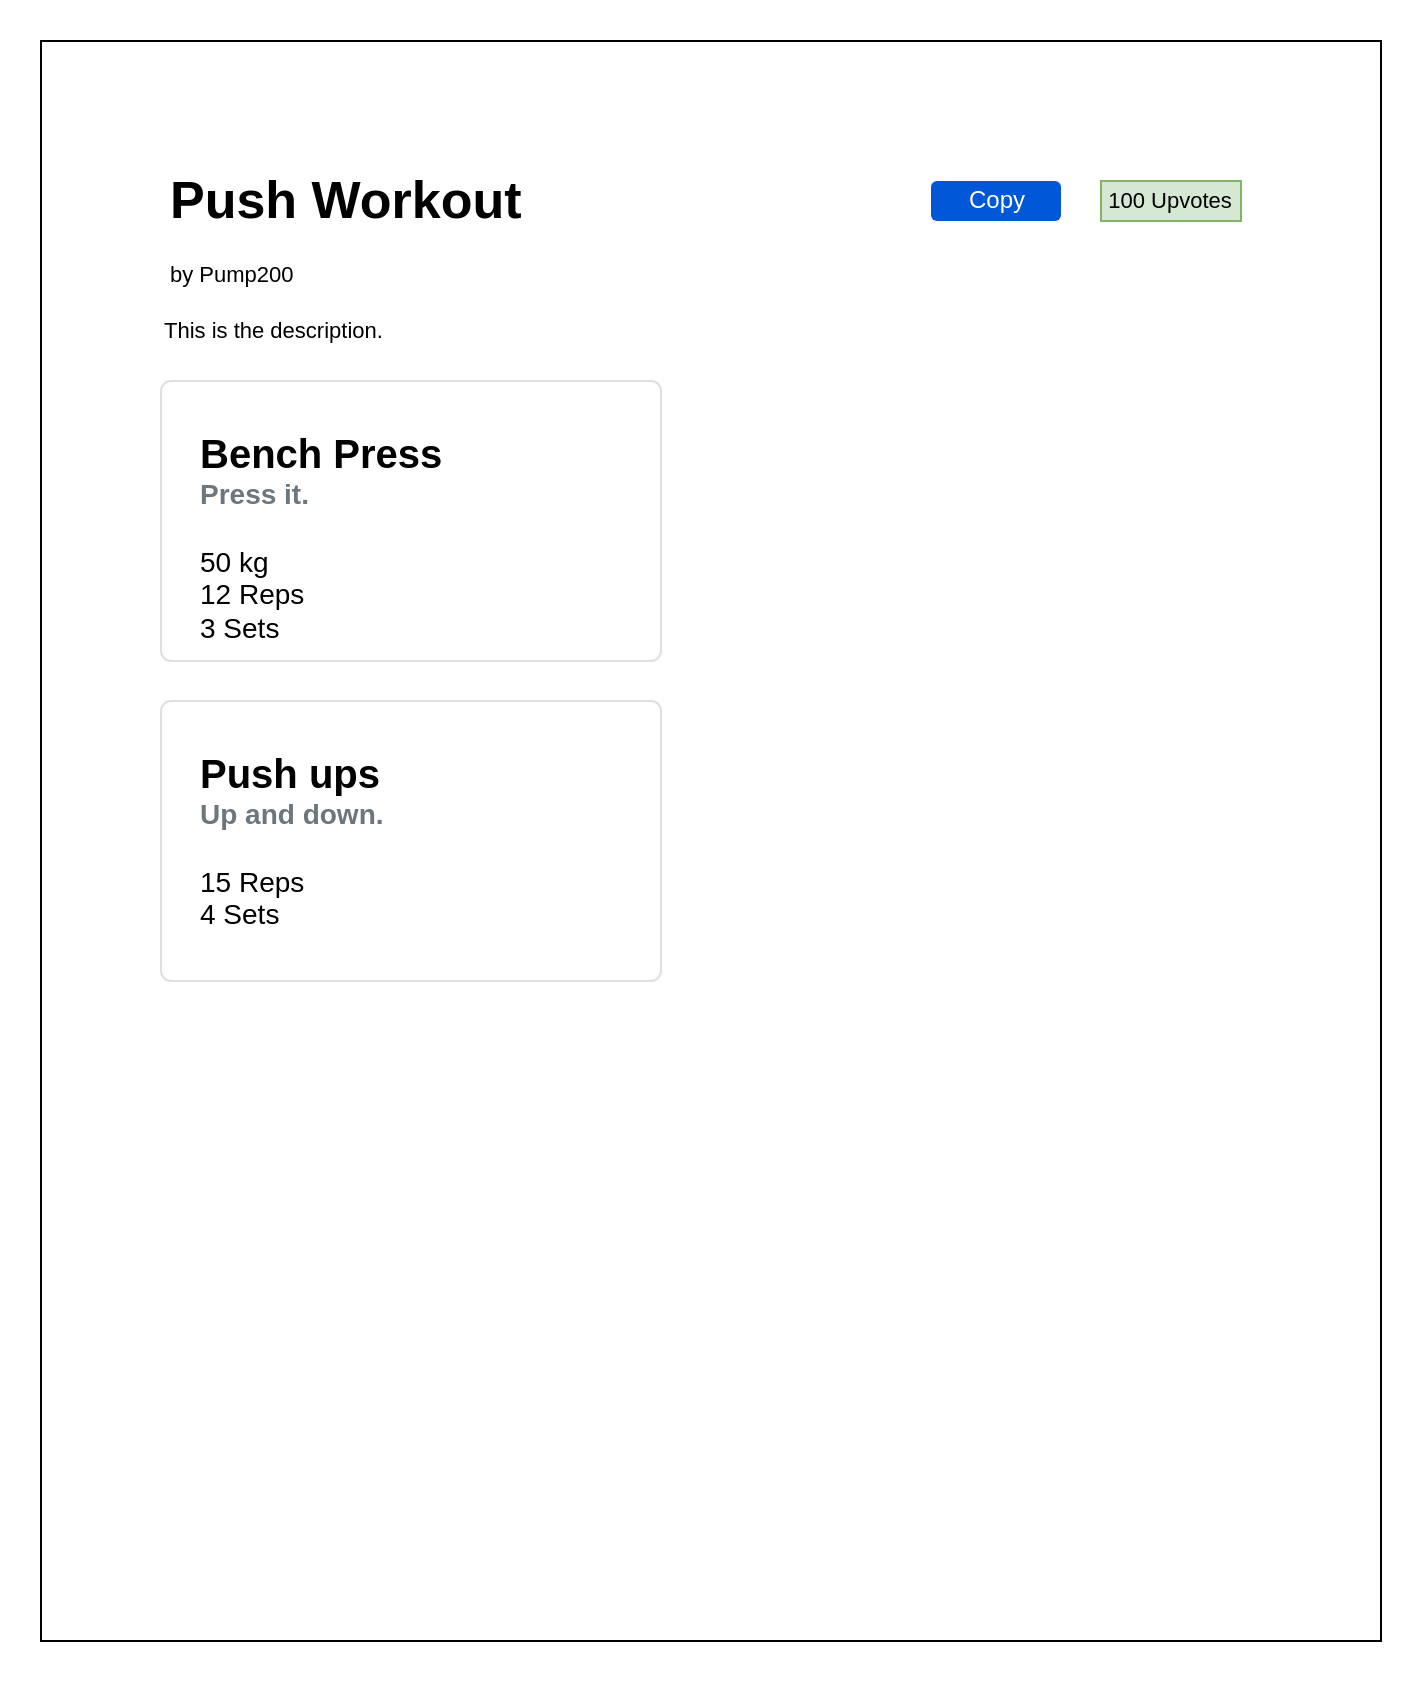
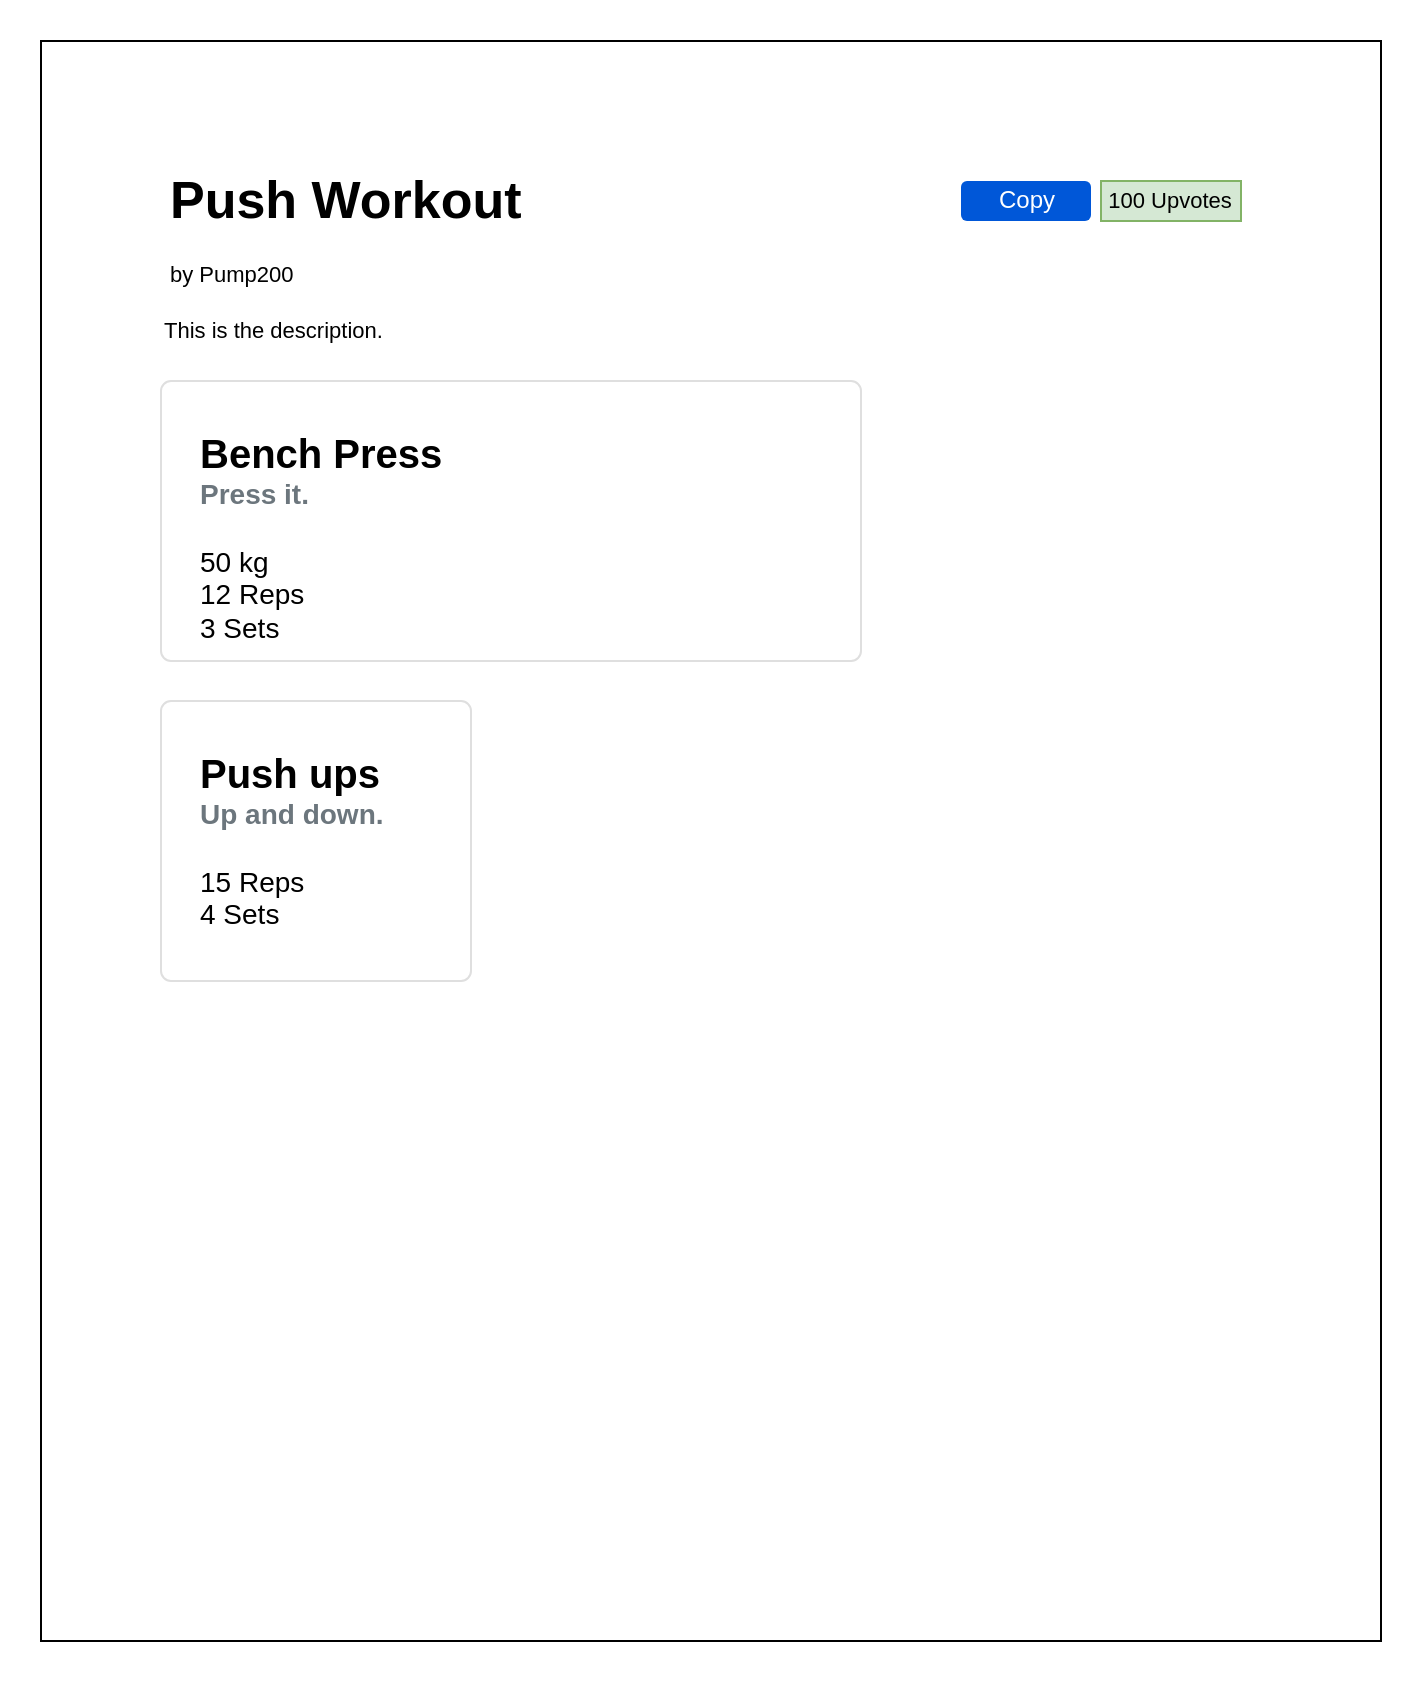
- <mxCell id="5" value="Copy" style="rounded=1;fillColor=#0057D8;align=center;strokeColor=none;html=1;fontColor=#ffffff;fontSize=12" parent="1" vertex="1"><mxGeometry x="465" y="90" width="65" height="20" as="geometry" /></mxCell>
+ <mxCell id="5" value="Copy" style="rounded=1;fillColor=#0057D8;align=center;strokeColor=none;html=1;fontColor=#ffffff;fontSize=12" parent="1" vertex="1"><mxGeometry x="480" y="90" width="65" height="20" as="geometry" /></mxCell>
- <mxCell id="7" value="&lt;b&gt;&lt;font style=&quot;font-size: 20px&quot;&gt;Bench Press&lt;br&gt;&lt;/font&gt;&lt;font style=&quot;color: rgb(108 , 118 , 125) ; font-size: 14px&quot;&gt;Press it.&lt;br&gt;&lt;/font&gt;&lt;/b&gt;&lt;br style=&quot;font-size: 14px&quot;&gt;50 kg&lt;br&gt;12 Reps&lt;br&gt;3 Sets" style="html=1;shadow=0;dashed=0;shape=mxgraph.bootstrap.rrect;rSize=5;strokeColor=#DFDFDF;html=1;whiteSpace=wrap;fillColor=#ffffff;fontColor=#000000;verticalAlign=top;align=left;spacing=20;fontSize=14;" parent="1" vertex="1"><mxGeometry x="80" y="190" width="250" height="140" as="geometry" /></mxCell>
+ <mxCell id="7" value="&lt;b&gt;&lt;font style=&quot;font-size: 20px&quot;&gt;Bench Press&lt;br&gt;&lt;/font&gt;&lt;font style=&quot;color: rgb(108 , 118 , 125) ; font-size: 14px&quot;&gt;Press it.&lt;br&gt;&lt;/font&gt;&lt;/b&gt;&lt;br style=&quot;font-size: 14px&quot;&gt;50 kg&lt;br&gt;12 Reps&lt;br&gt;3 Sets" style="html=1;shadow=0;dashed=0;shape=mxgraph.bootstrap.rrect;rSize=5;strokeColor=#DFDFDF;html=1;whiteSpace=wrap;fillColor=#ffffff;fontColor=#000000;verticalAlign=top;align=left;spacing=20;fontSize=14;" parent="1" vertex="1"><mxGeometry x="80" y="190" width="350" height="140" as="geometry" /></mxCell>
- <mxCell id="8" value="&lt;b&gt;&lt;font style=&quot;font-size: 20px&quot;&gt;Push ups&lt;br&gt;&lt;/font&gt;&lt;font style=&quot;color: rgb(108 , 118 , 125) ; font-size: 14px&quot;&gt;Up and down.&lt;br&gt;&lt;/font&gt;&lt;/b&gt;&lt;br&gt;15 Reps&lt;br&gt;4 Sets" style="html=1;shadow=0;dashed=0;shape=mxgraph.bootstrap.rrect;rSize=5;strokeColor=#DFDFDF;html=1;whiteSpace=wrap;fillColor=#ffffff;fontColor=#000000;verticalAlign=top;align=left;spacing=20;fontSize=14;" parent="1" vertex="1"><mxGeometry x="80" y="350" width="250" height="140" as="geometry" /></mxCell>
+ <mxCell id="8" value="&lt;b&gt;&lt;font style=&quot;font-size: 20px&quot;&gt;Push ups&lt;br&gt;&lt;/font&gt;&lt;font style=&quot;color: rgb(108 , 118 , 125) ; font-size: 14px&quot;&gt;Up and down.&lt;br&gt;&lt;/font&gt;&lt;/b&gt;&lt;br&gt;15 Reps&lt;br&gt;4 Sets" style="html=1;shadow=0;dashed=0;shape=mxgraph.bootstrap.rrect;rSize=5;strokeColor=#DFDFDF;html=1;whiteSpace=wrap;fillColor=#ffffff;fontColor=#000000;verticalAlign=top;align=left;spacing=20;fontSize=14;" parent="1" vertex="1"><mxGeometry x="80" y="350" width="155" height="140" as="geometry" /></mxCell>
